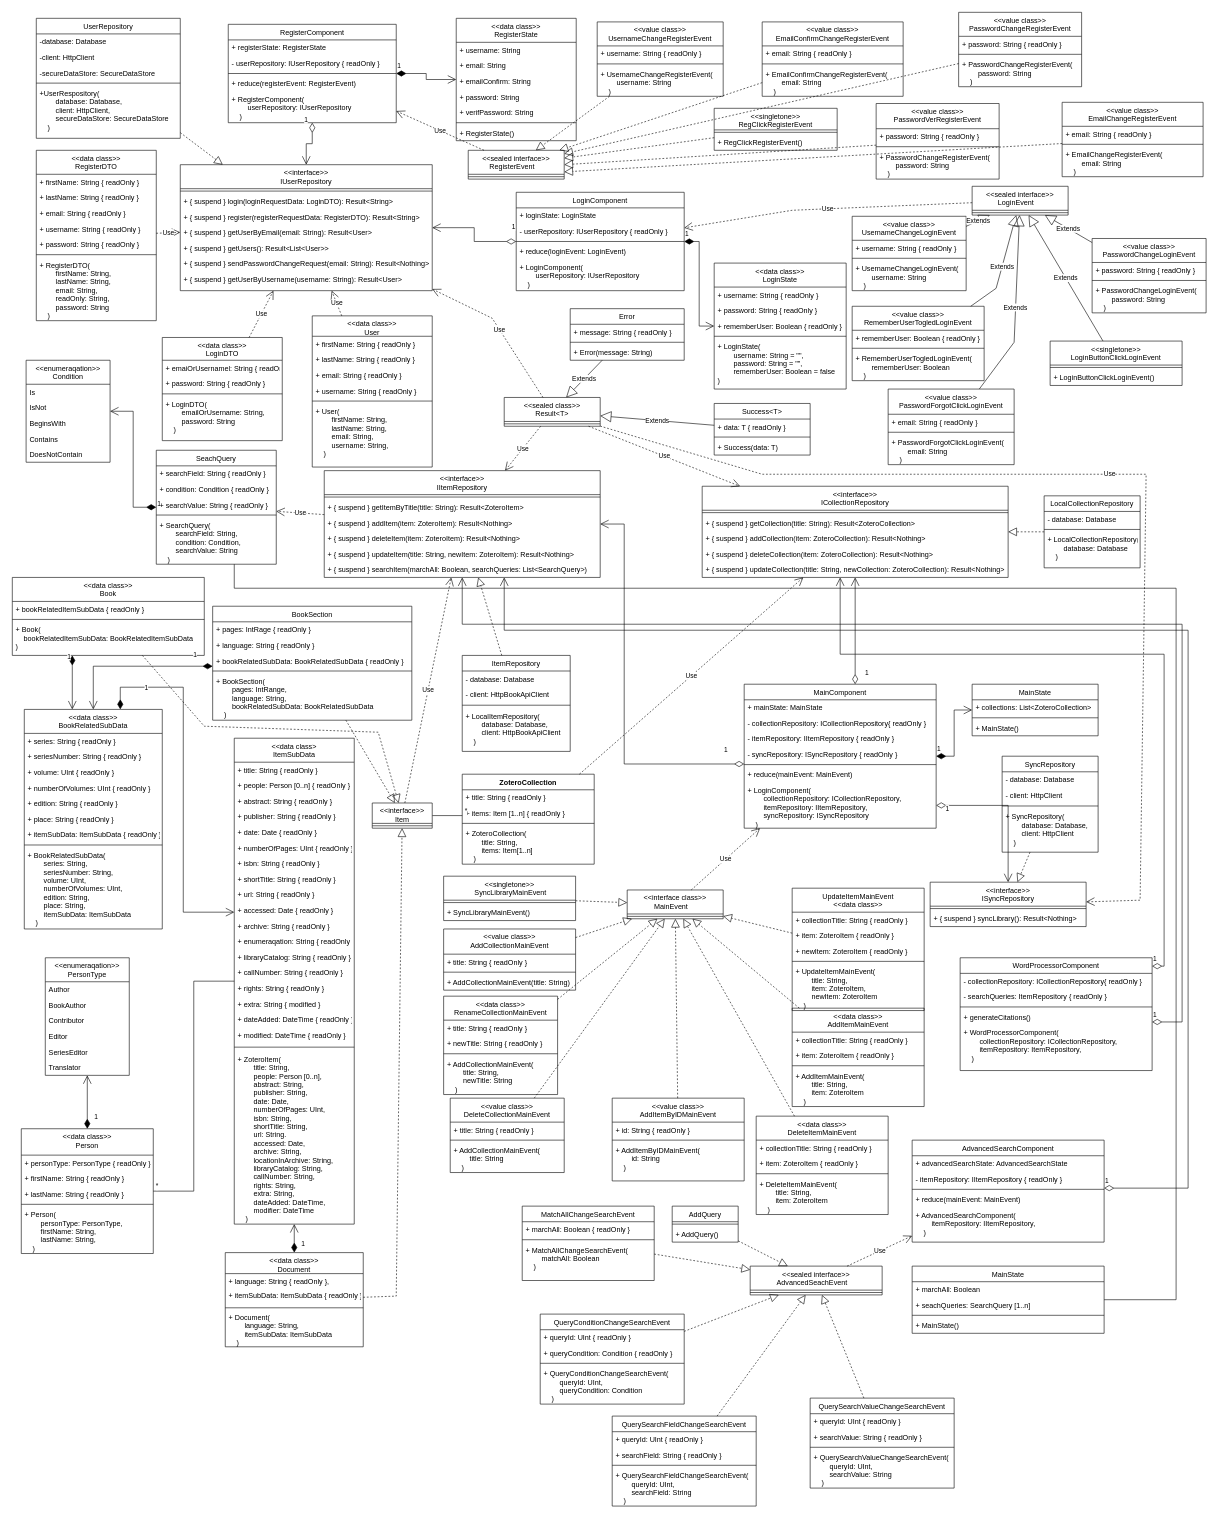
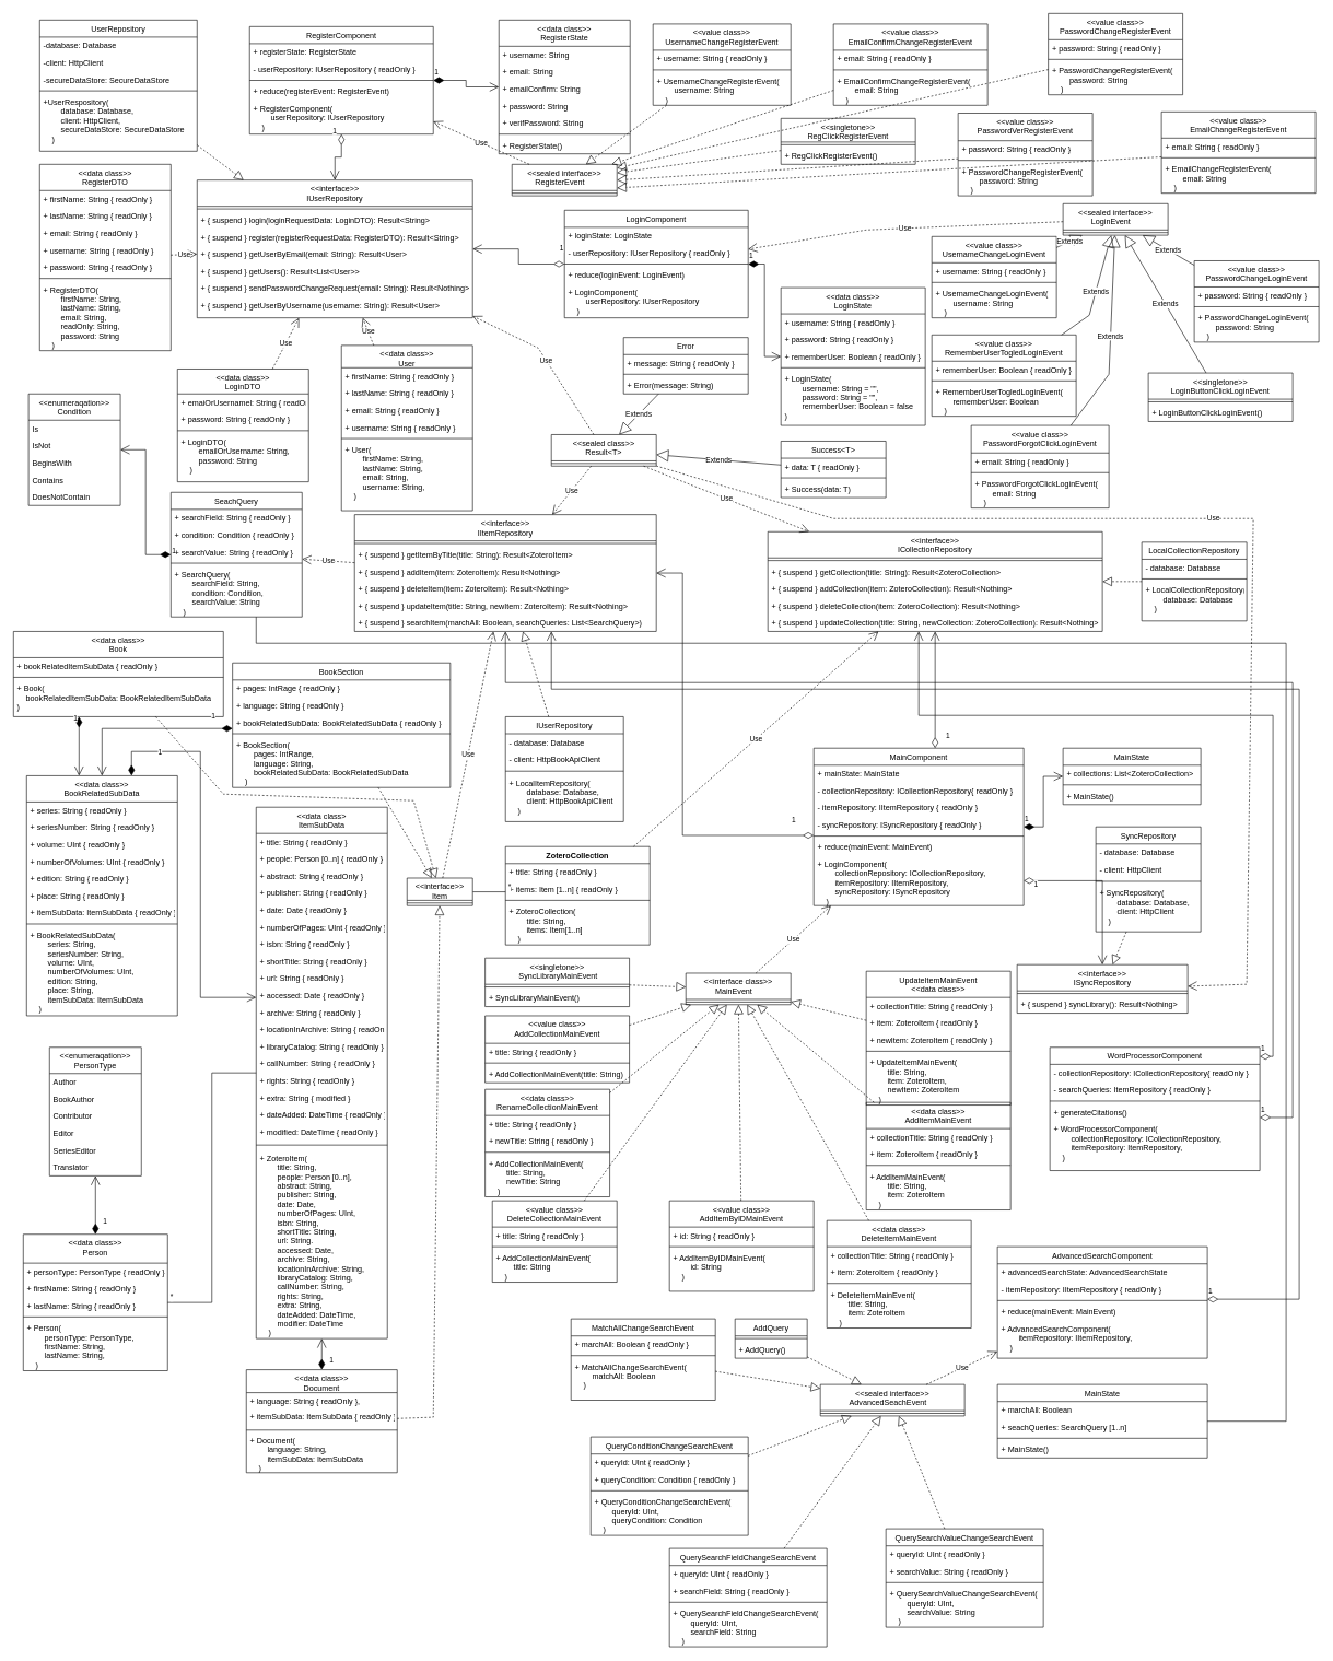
- <mxCell id="97" value="ItemRepository" style="swimlane;fontStyle=0;align=center;verticalAlign=top;childLayout=stackLayout;horizontal=1;startSize=26;horizontalStack=0;resizeParent=1;resizeLast=0;collapsible=1;marginBottom=0;rounded=0;shadow=0;strokeWidth=1;" parent="1" vertex="1"><mxGeometry x="770" y="1092" width="180" height="160" as="geometry"><mxRectangle x="550" y="140" width="160" height="26" as="alternateBounds" /></mxGeometry></mxCell>
+ <mxCell id="97" value="IUserRepository" style="swimlane;fontStyle=0;align=center;verticalAlign=top;childLayout=stackLayout;horizontal=1;startSize=26;horizontalStack=0;resizeParent=1;resizeLast=0;collapsible=1;marginBottom=0;rounded=0;shadow=0;strokeWidth=1;" parent="1" vertex="1"><mxGeometry x="770" y="1092" width="180" height="160" as="geometry"><mxRectangle x="550" y="140" width="160" height="26" as="alternateBounds" /></mxGeometry></mxCell>
- <mxCell id="50" value="+ enumeraqation: String { readOnly }" style="text;strokeColor=none;fillColor=none;align=left;verticalAlign=top;spacingLeft=4;spacingRight=4;overflow=hidden;rotatable=0;points=[[0,0.5],[1,0.5]];portConstraint=eastwest;" parent="38" vertex="1"><mxGeometry y="326" width="200" height="26" as="geometry" /></mxCell>
+ <mxCell id="50" value="+ locationInArchive: String { readOnly }" style="text;strokeColor=none;fillColor=none;align=left;verticalAlign=top;spacingLeft=4;spacingRight=4;overflow=hidden;rotatable=0;points=[[0,0.5],[1,0.5]];portConstraint=eastwest;" parent="38" vertex="1"><mxGeometry y="326" width="200" height="26" as="geometry" /></mxCell>
